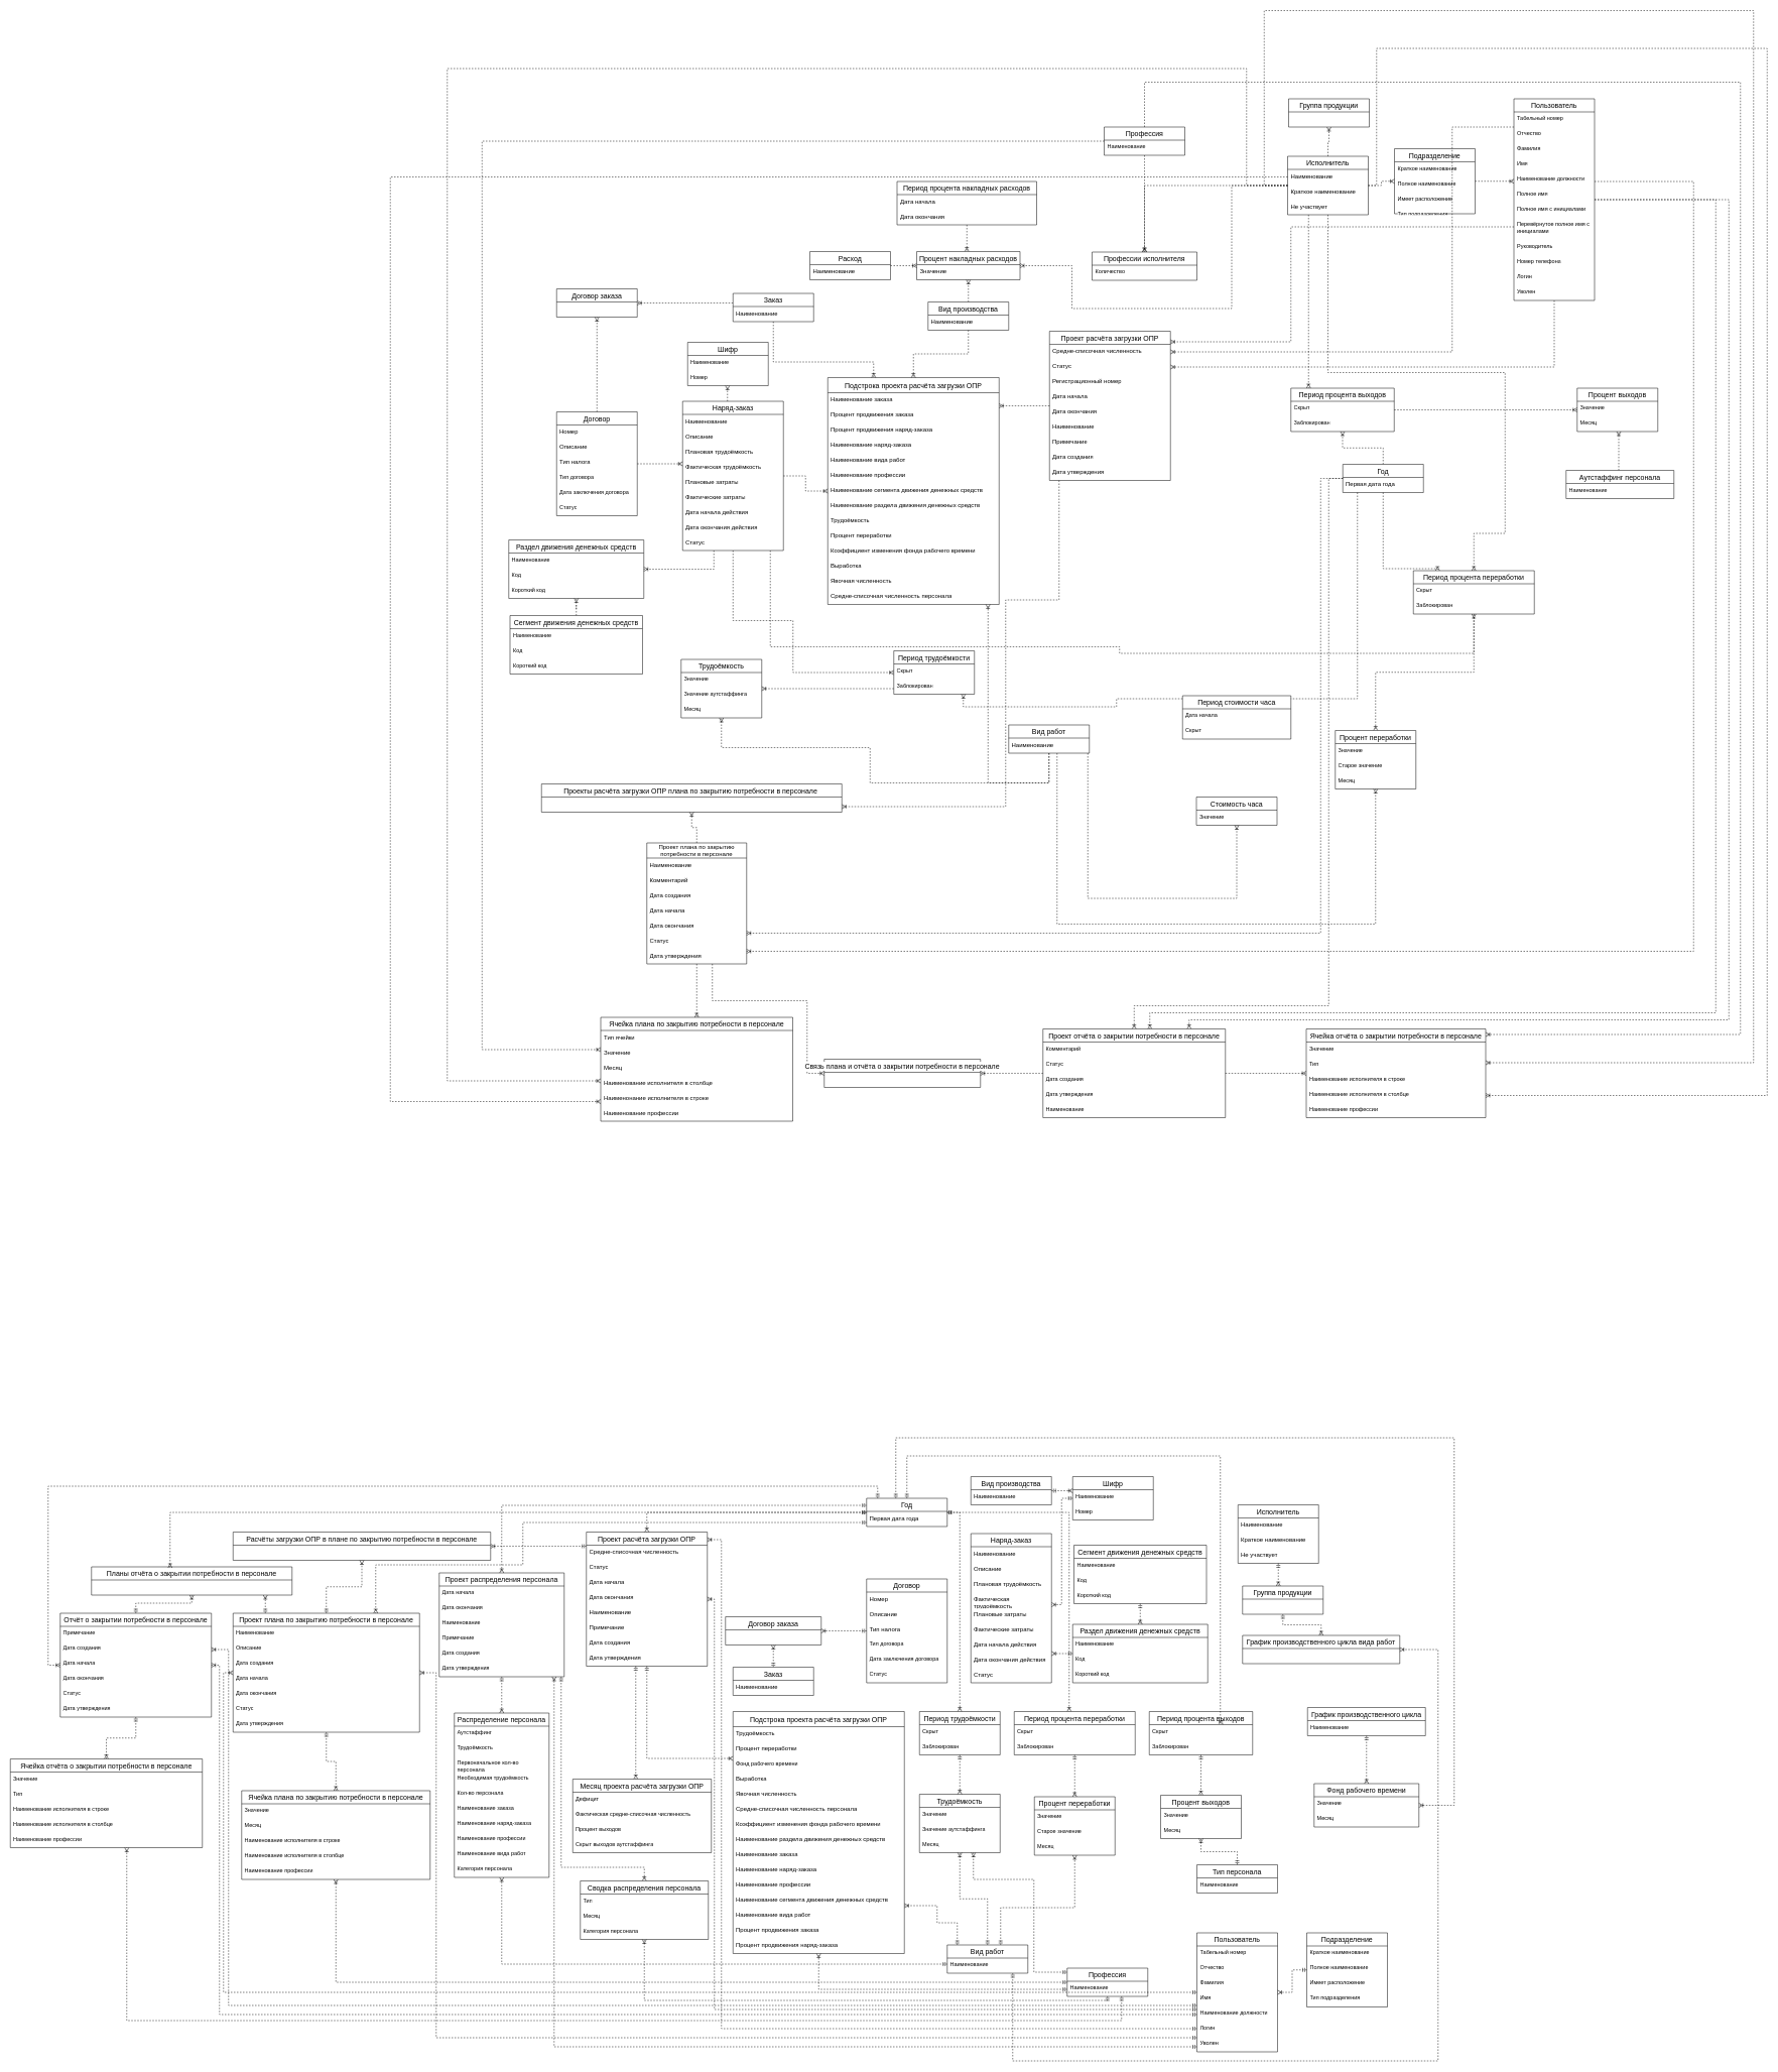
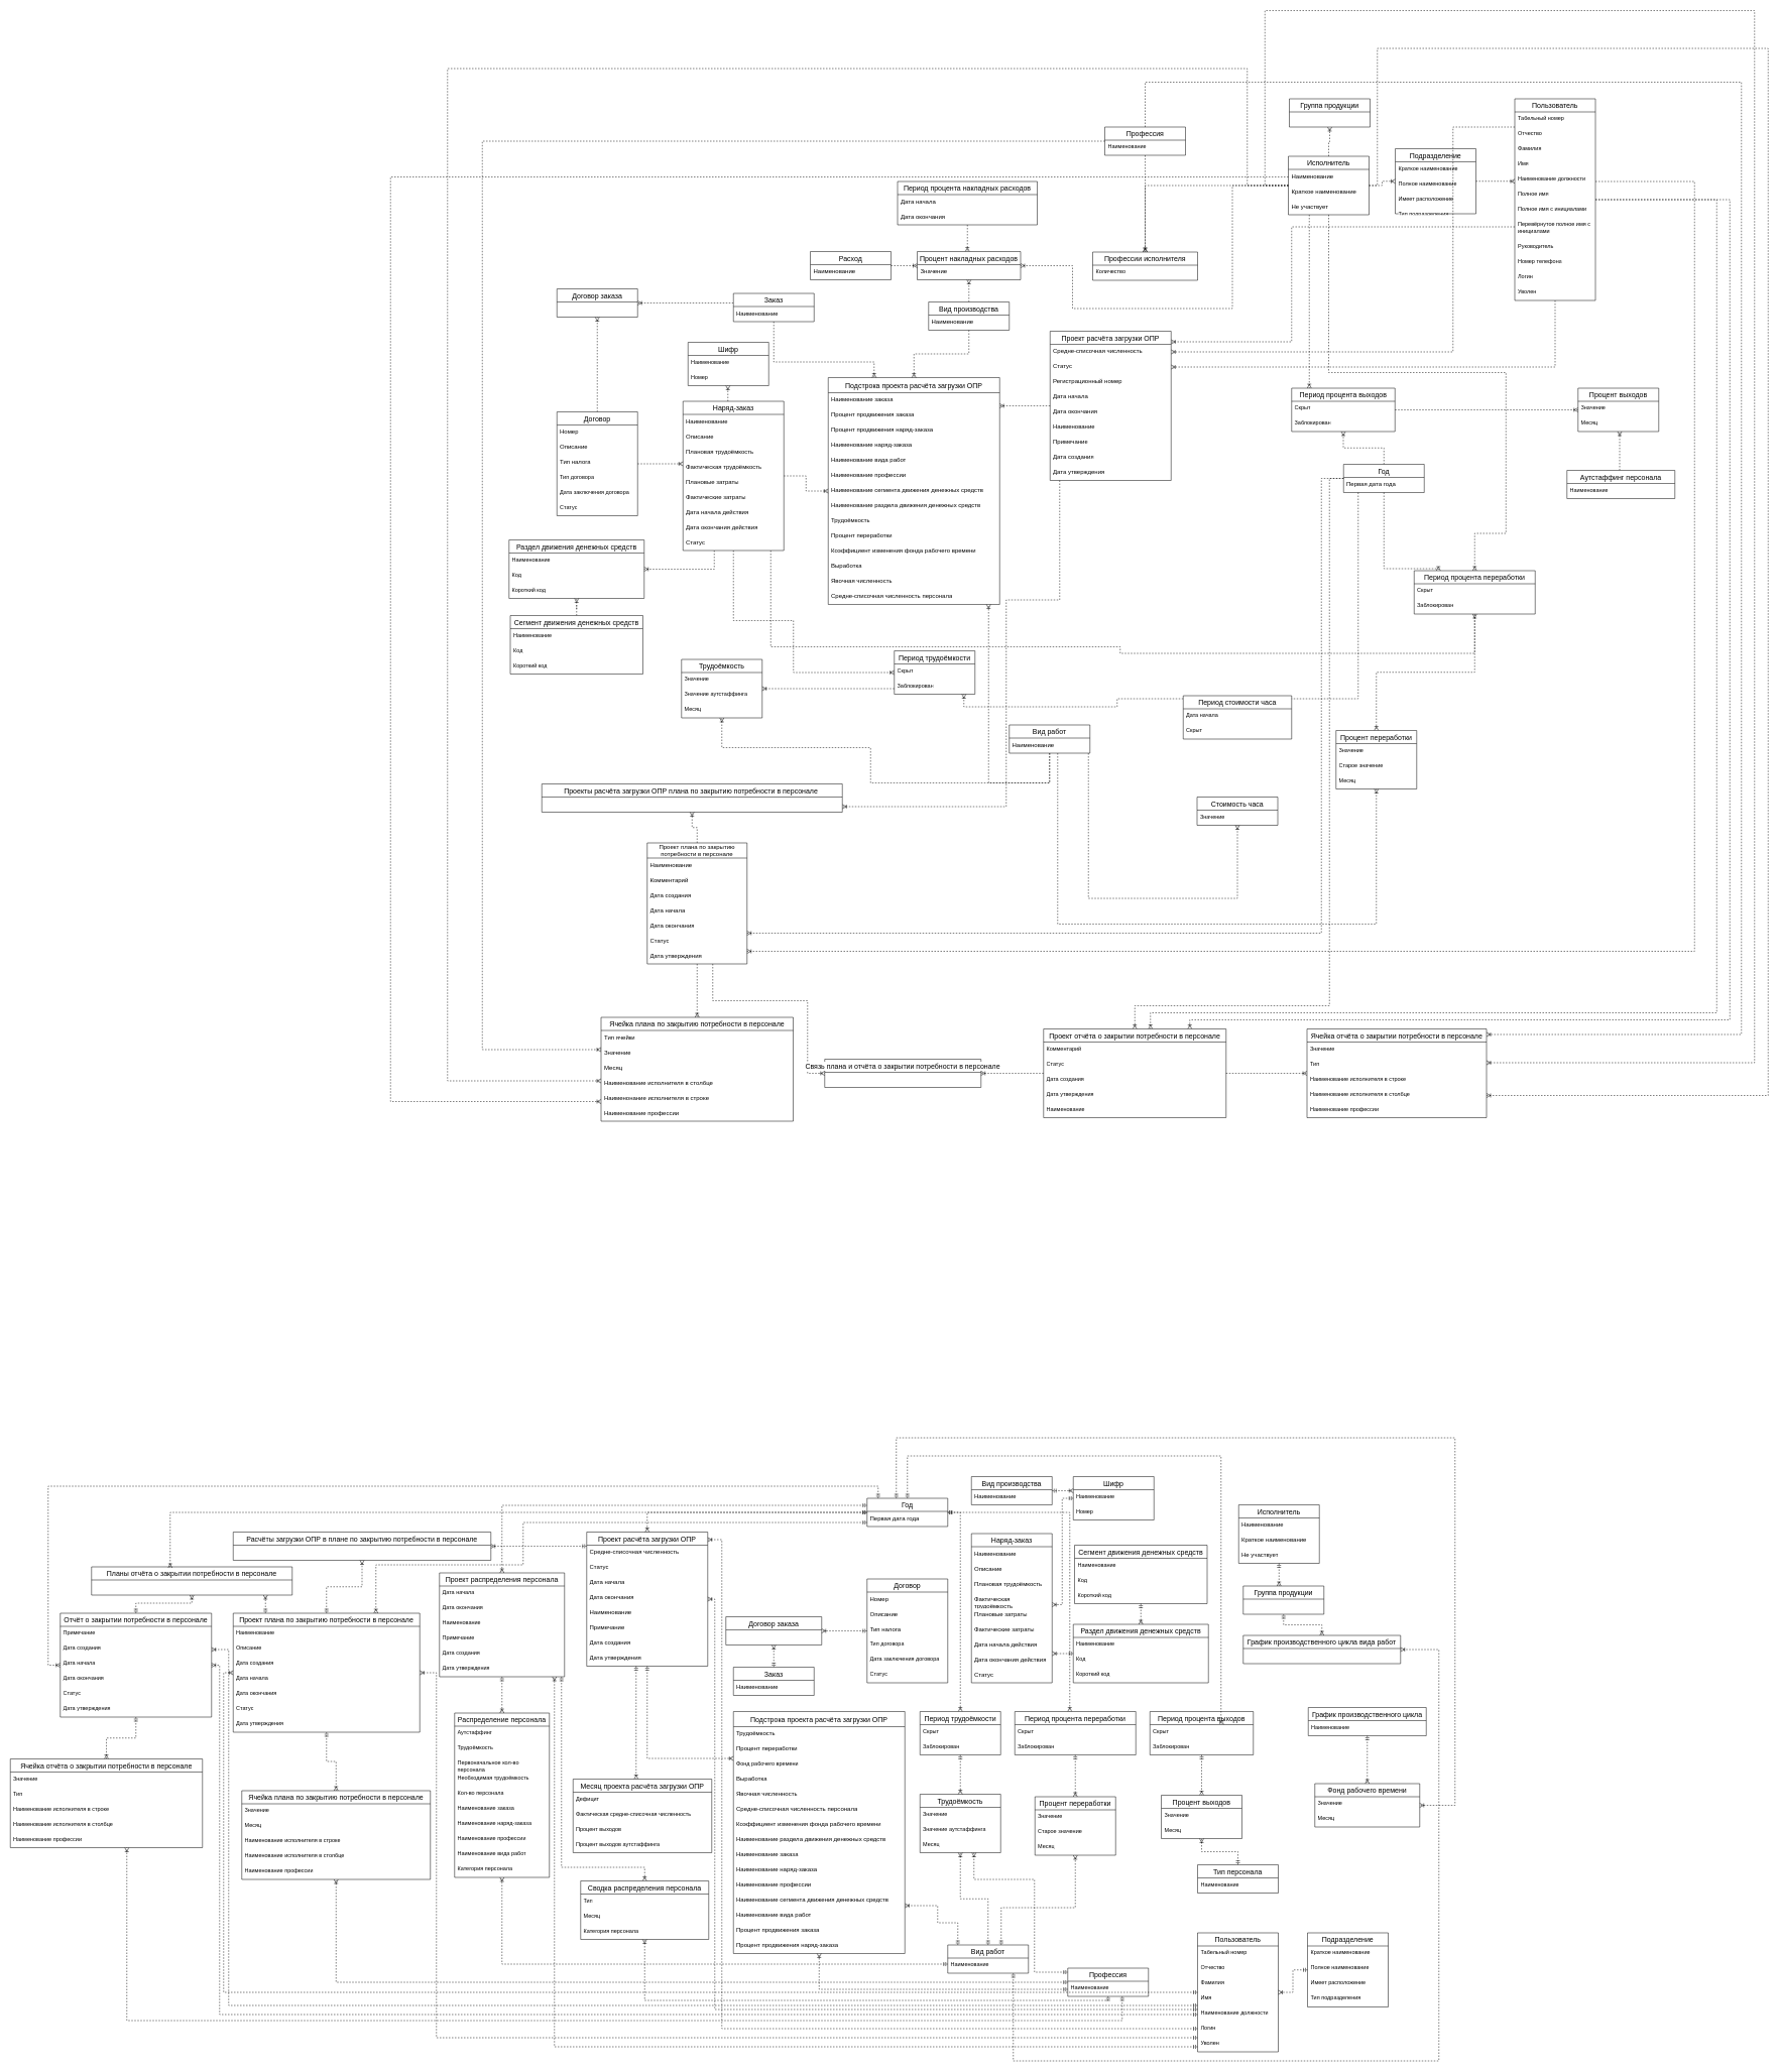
- <mxCell id="240" value="Скрыт выходов аутстаффинга" style="text;strokeColor=none;fillColor=none;spacingLeft=4;spacingRight=4;overflow=hidden;rotatable=0;points=[[0,0.5],[1,0.5]];portConstraint=eastwest;fontSize=11;whiteSpace=wrap;html=1;fontFamily=Helvetica;fontColor=default;labelBackgroundColor=default;" vertex="1" parent="236"><mxGeometry y="116" width="275" height="30" as="geometry" /></mxCell>
+ <mxCell id="240" value="Процент выходов аутстаффинга" style="text;strokeColor=none;fillColor=none;spacingLeft=4;spacingRight=4;overflow=hidden;rotatable=0;points=[[0,0.5],[1,0.5]];portConstraint=eastwest;fontSize=11;whiteSpace=wrap;html=1;fontFamily=Helvetica;fontColor=default;labelBackgroundColor=default;" vertex="1" parent="236"><mxGeometry y="116" width="275" height="30" as="geometry" /></mxCell>
